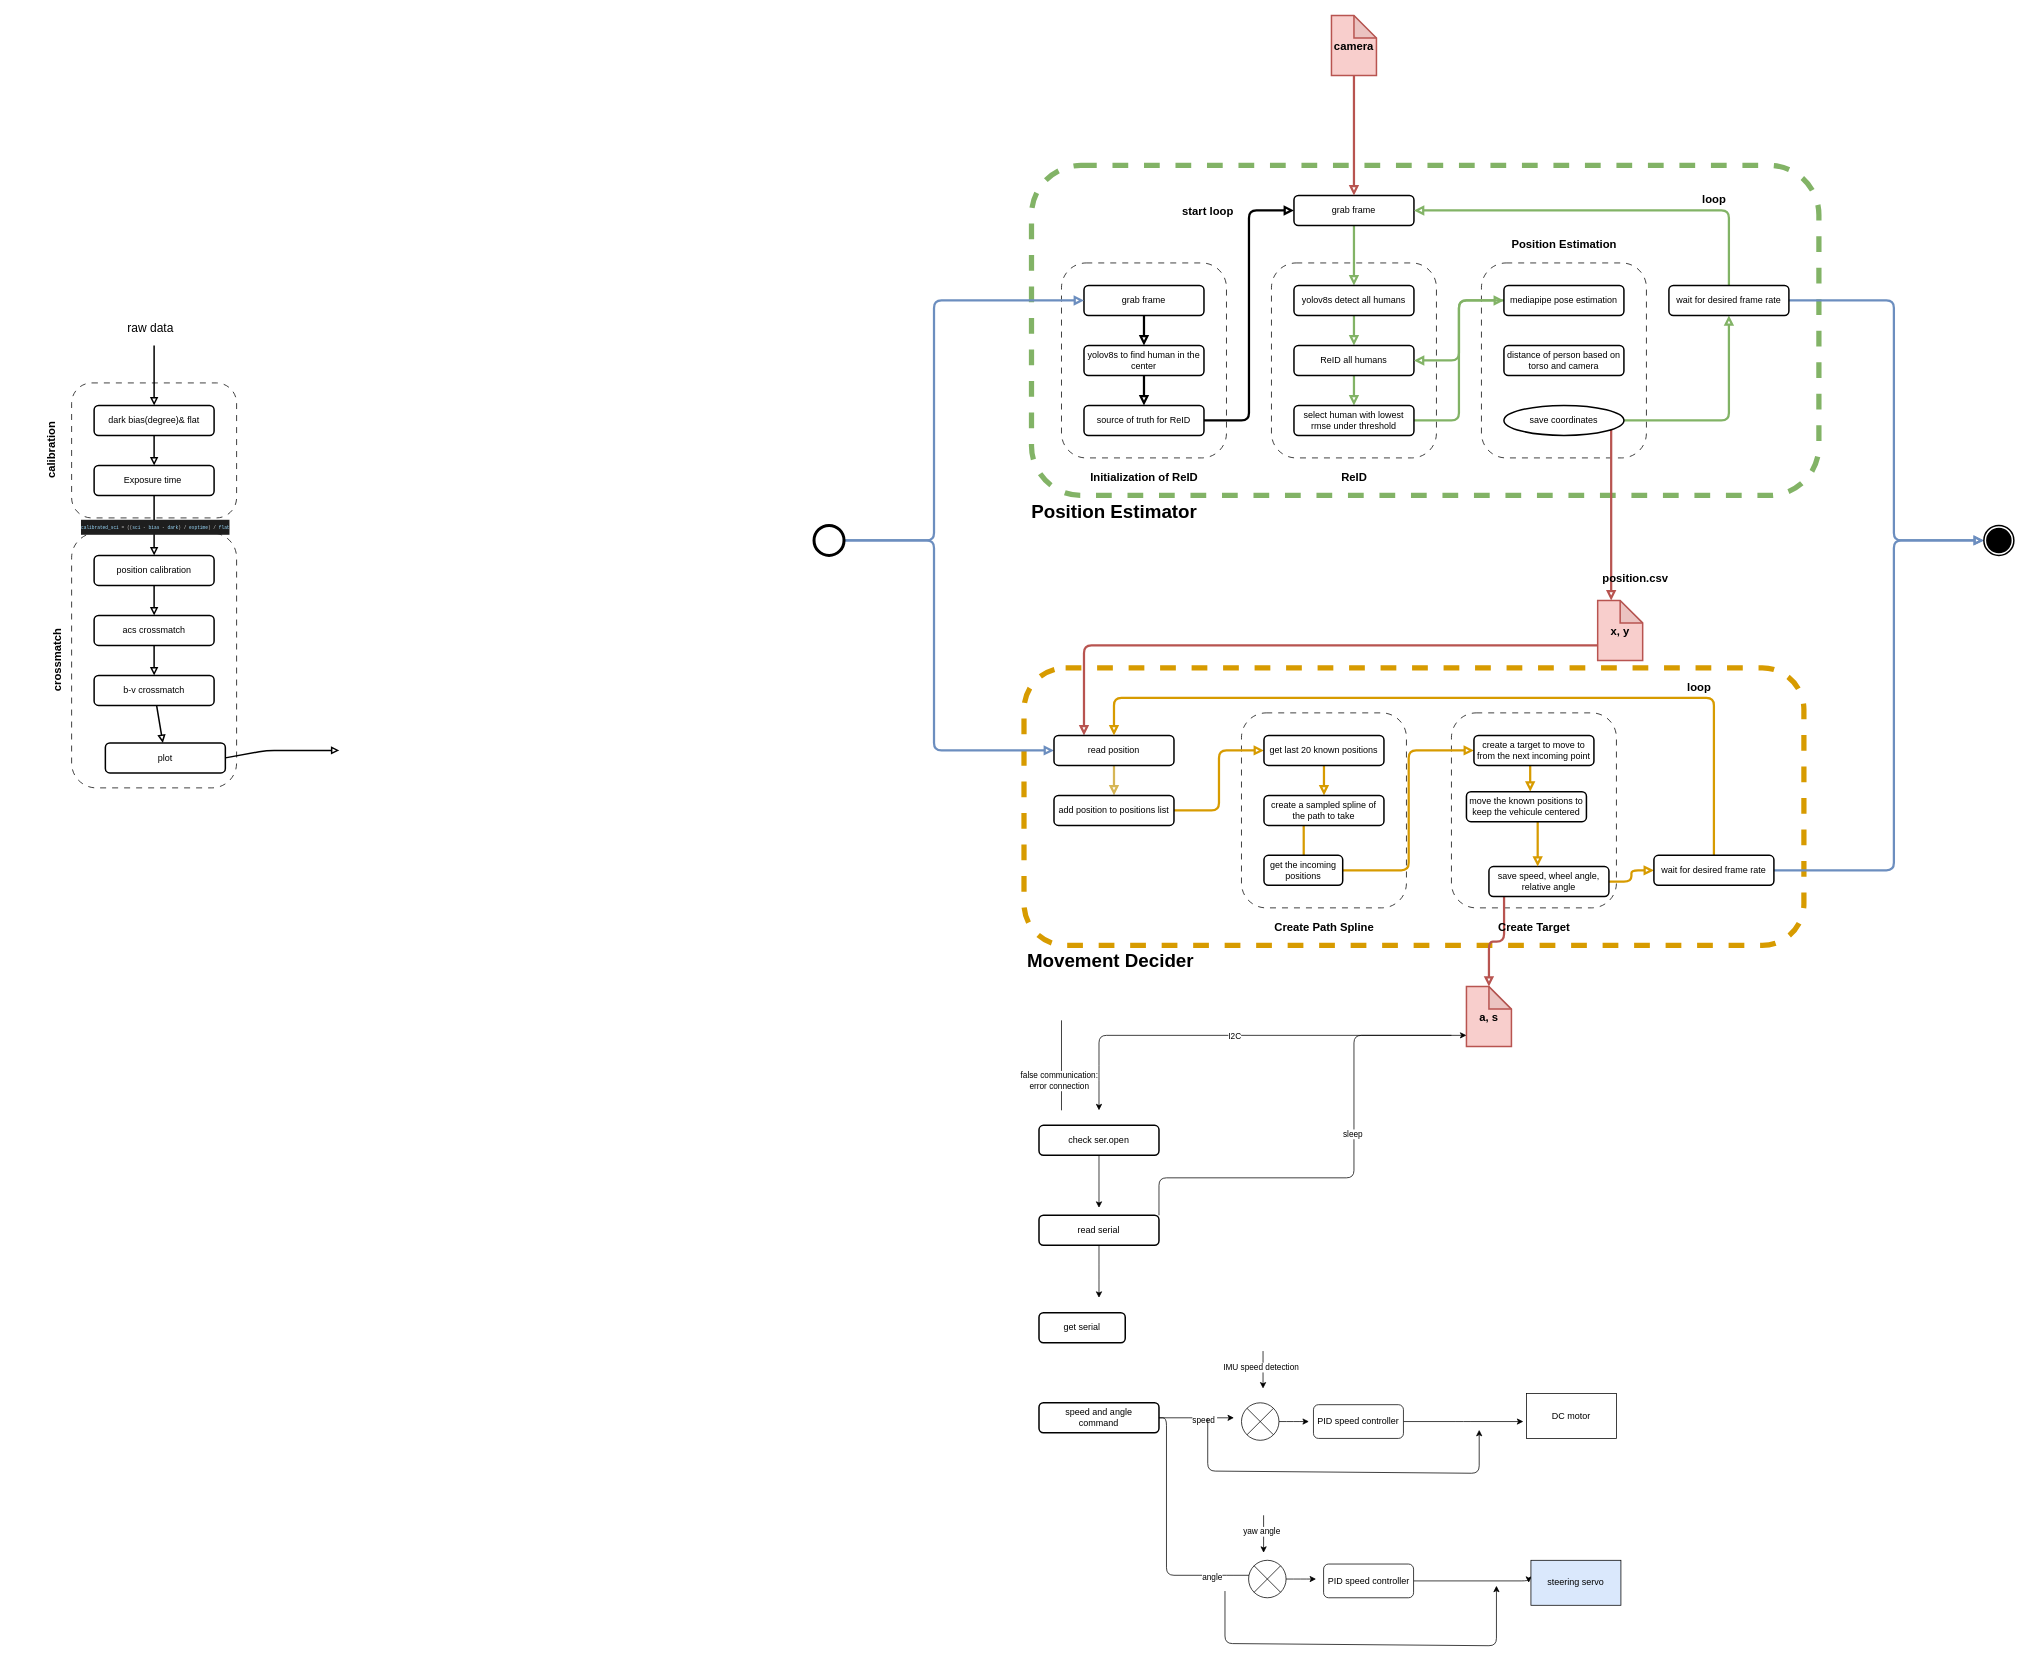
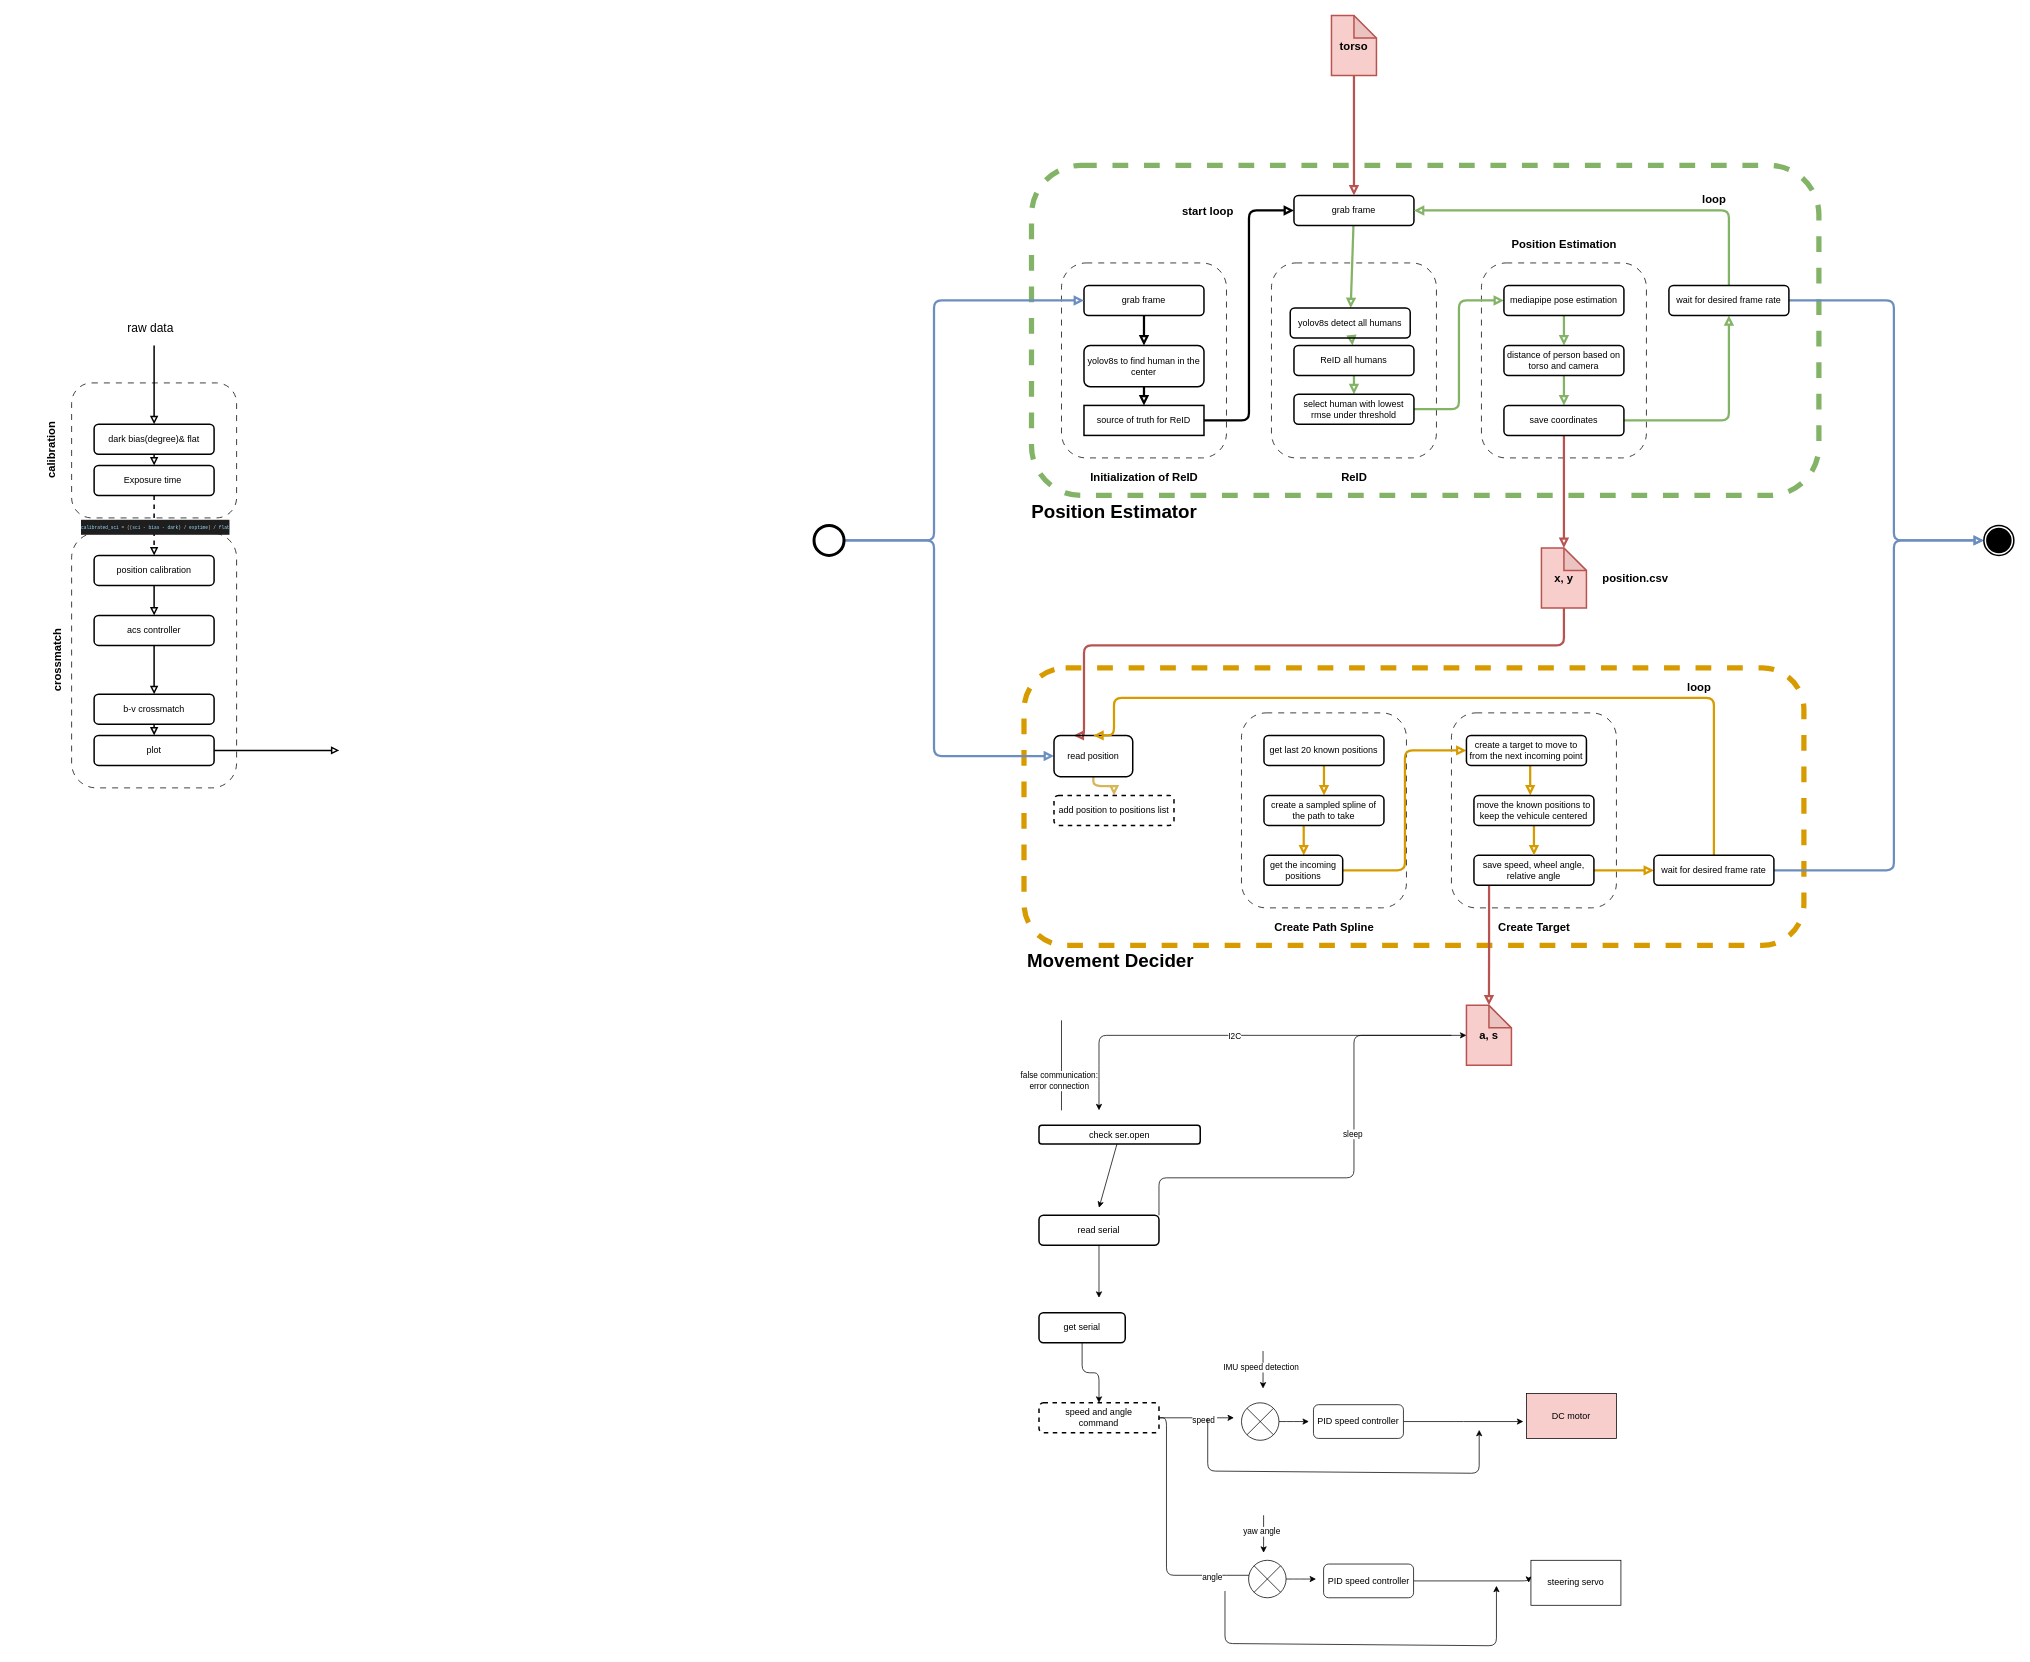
- <mxCell id="63" value="&lt;b&gt;&lt;font style=&quot;font-size: 15px;&quot;&gt;camera&lt;/font&gt;&lt;/b&gt;" style="shape=note;whiteSpace=wrap;html=1;backgroundOutline=1;darkOpacity=0.05;strokeWidth=2;fillColor=#f8cecc;strokeColor=#b85450;" parent="1" vertex="1"><mxGeometry x="1775" y="20" width="60" height="80" as="geometry" /></mxCell>
+ <mxCell id="63" value="&lt;b&gt;&lt;font style=&quot;font-size: 15px;&quot;&gt;torso&lt;/font&gt;&lt;/b&gt;" style="shape=note;whiteSpace=wrap;html=1;backgroundOutline=1;darkOpacity=0.05;strokeWidth=2;fillColor=#f8cecc;strokeColor=#b85450;" parent="1" vertex="1"><mxGeometry x="1775" y="20" width="60" height="80" as="geometry" /></mxCell>
- <mxCell id="39" value="yolov8s detect all humans" style="rounded=1;whiteSpace=wrap;html=1;fillColor=none;strokeWidth=2;" parent="1" vertex="1"><mxGeometry x="1725" y="380" width="160" height="40" as="geometry" /></mxCell>
+ <mxCell id="39" value="yolov8s detect all humans" style="rounded=1;whiteSpace=wrap;html=1;fillColor=none;strokeWidth=2;" parent="1" vertex="1"><mxGeometry x="1720" y="410" width="160" height="40" as="geometry" /></mxCell>
- <mxCell id="29" value="yolov8s to find human in the center" style="rounded=1;whiteSpace=wrap;html=1;fillColor=none;strokeWidth=2;" parent="1" vertex="1"><mxGeometry x="1445" y="460" width="160" height="40" as="geometry" /></mxCell>
+ <mxCell id="29" value="yolov8s to find human in the center" style="rounded=1;whiteSpace=wrap;html=1;fillColor=none;strokeWidth=2;" parent="1" vertex="1"><mxGeometry x="1445" y="460" width="160" height="55" as="geometry" /></mxCell>
- <mxCell id="45" style="edgeStyle=elbowEdgeStyle;html=1;strokeWidth=3;endArrow=block;endFill=0;fillColor=#d5e8d4;strokeColor=#82b366;" parent="1" source="46" target="41" edge="1"><mxGeometry relative="1" as="geometry" /></mxCell>
+ <mxCell id="45" style="edgeStyle=elbowEdgeStyle;html=1;strokeWidth=3;endArrow=block;endFill=0;fillColor=#d5e8d4;strokeColor=#82b366;" parent="1" source="46" target="48" edge="1"><mxGeometry relative="1" as="geometry" /></mxCell>
+ <mxCell id="47" style="edgeStyle=elbowEdgeStyle;html=1;strokeWidth=3;fontSize=15;endArrow=block;endFill=0;fillColor=#d5e8d4;strokeColor=#82b366;" parent="1" source="48" target="51" edge="1"><mxGeometry relative="1" as="geometry" /></mxCell>
- <mxCell id="12" value="dark bias(degree)&amp;amp; flat" style="rounded=1;whiteSpace=wrap;html=1;fillColor=none;strokeWidth=2;" parent="1" vertex="1"><mxGeometry x="125" y="540" width="160" height="40" as="geometry" /></mxCell>
+ <mxCell id="12" value="dark bias(degree)&amp;amp; flat" style="rounded=1;whiteSpace=wrap;html=1;fillColor=none;strokeWidth=2;" parent="1" vertex="1"><mxGeometry x="125" y="565" width="160" height="40" as="geometry" /></mxCell>
- <mxCell id="31" value="source of truth for ReID" style="rounded=1;whiteSpace=wrap;html=1;fillColor=none;strokeWidth=2;" parent="1" vertex="1"><mxGeometry x="1445" y="540" width="160" height="40" as="geometry" /></mxCell>
+ <mxCell id="31" value="source of truth for ReID" style="whiteSpace=wrap;html=1;fillColor=none;strokeWidth=2;rounded=0;" parent="1" vertex="1"><mxGeometry x="1445" y="540" width="160" height="40" as="geometry" /></mxCell>
- <mxCell id="43" value="select human with lowest rmse under threshold" style="rounded=1;whiteSpace=wrap;html=1;fillColor=none;strokeWidth=2;" parent="1" vertex="1"><mxGeometry x="1725" y="540" width="160" height="40" as="geometry" /></mxCell>
+ <mxCell id="43" value="select human with lowest rmse under threshold" style="rounded=1;whiteSpace=wrap;html=1;fillColor=none;strokeWidth=2;" parent="1" vertex="1"><mxGeometry x="1725" y="525" width="160" height="40" as="geometry" /></mxCell>
- <mxCell id="51" value="save coordinates" style="ellipse;whiteSpace=wrap;html=1;fillColor=none;strokeWidth=2;" parent="1" vertex="1"><mxGeometry x="2005" y="540" width="160" height="40" as="geometry" /></mxCell>
+ <mxCell id="51" value="save coordinates" style="rounded=1;whiteSpace=wrap;html=1;fillColor=none;strokeWidth=2;" parent="1" vertex="1"><mxGeometry x="2005" y="540" width="160" height="40" as="geometry" /></mxCell>
- <mxCell id="14" style="edgeStyle=none;html=1;strokeWidth=2;endArrow=block;endFill=0;" parent="1" source="15" target="17" edge="1"><mxGeometry relative="1" as="geometry" /></mxCell>
+ <mxCell id="14" style="edgeStyle=none;html=1;strokeWidth=2;endArrow=block;endFill=0;dashed=1;" parent="1" source="15" target="17" edge="1"><mxGeometry relative="1" as="geometry" /></mxCell>
- <mxCell id="19" value="acs crossmatch" style="rounded=1;whiteSpace=wrap;html=1;fillColor=none;strokeWidth=2;" parent="1" vertex="1"><mxGeometry x="125" y="820" width="160" height="40" as="geometry" /></mxCell>
+ <mxCell id="19" value="acs controller" style="rounded=1;whiteSpace=wrap;html=1;fillColor=none;strokeWidth=2;" parent="1" vertex="1"><mxGeometry x="125" y="820" width="160" height="40" as="geometry" /></mxCell>
- <mxCell id="53" value="&lt;b&gt;&lt;font style=&quot;font-size: 15px;&quot;&gt;x, y&lt;/font&gt;&lt;/b&gt;" style="shape=note;whiteSpace=wrap;html=1;backgroundOutline=1;darkOpacity=0.05;strokeWidth=2;fillColor=#f8cecc;strokeColor=#b85450;" parent="1" vertex="1"><mxGeometry x="2130" y="800" width="60" height="80" as="geometry" /></mxCell>
+ <mxCell id="53" value="&lt;b&gt;&lt;font style=&quot;font-size: 15px;&quot;&gt;x, y&lt;/font&gt;&lt;/b&gt;" style="shape=note;whiteSpace=wrap;html=1;backgroundOutline=1;darkOpacity=0.05;strokeWidth=2;fillColor=#f8cecc;strokeColor=#b85450;" parent="1" vertex="1"><mxGeometry x="2055" y="730" width="60" height="80" as="geometry" /></mxCell>
- <mxCell id="21" value="b-v crossmatch" style="rounded=1;whiteSpace=wrap;html=1;fillColor=none;strokeWidth=2;" parent="1" vertex="1"><mxGeometry x="125" y="900" width="160" height="40" as="geometry" /></mxCell>
+ <mxCell id="21" value="b-v crossmatch" style="rounded=1;whiteSpace=wrap;html=1;fillColor=none;strokeWidth=2;" parent="1" vertex="1"><mxGeometry x="125" y="925" width="160" height="40" as="geometry" /></mxCell>
- <mxCell id="66" value="read position" style="rounded=1;whiteSpace=wrap;html=1;fillColor=none;strokeWidth=2;" parent="1" vertex="1"><mxGeometry x="1405" y="980" width="160" height="40" as="geometry" /></mxCell>
+ <mxCell id="66" value="read position" style="rounded=1;whiteSpace=wrap;html=1;fillColor=none;strokeWidth=2;" parent="1" vertex="1"><mxGeometry x="1405" y="980" width="105" height="55" as="geometry" /></mxCell>
- <mxCell id="74" value="create a target to move to from the next incoming point" style="rounded=1;whiteSpace=wrap;html=1;fillColor=none;strokeWidth=2;" parent="1" vertex="1"><mxGeometry x="1965" y="980" width="160" height="40" as="geometry" /></mxCell>
+ <mxCell id="74" value="create a target to move to from the next incoming point" style="rounded=1;whiteSpace=wrap;html=1;fillColor=none;strokeWidth=2;" parent="1" vertex="1"><mxGeometry x="1955" y="980" width="160" height="40" as="geometry" /></mxCell>
- <mxCell id="23" value="plot" style="rounded=1;whiteSpace=wrap;html=1;fillColor=none;strokeWidth=2;" parent="1" vertex="1"><mxGeometry x="140" y="990" width="160" height="40" as="geometry" /></mxCell>
+ <mxCell id="23" value="plot" style="rounded=1;whiteSpace=wrap;html=1;fillColor=none;strokeWidth=2;" parent="1" vertex="1"><mxGeometry x="125" y="980" width="160" height="40" as="geometry" /></mxCell>
- <mxCell id="64" style="edgeStyle=orthogonalEdgeStyle;html=1;entryX=0;entryY=0.5;entryDx=0;entryDy=0;strokeWidth=3;fontSize=20;endArrow=block;endFill=0;exitX=1;exitY=0.5;exitDx=0;exitDy=0;fillColor=#ffe6cc;strokeColor=#d79b00;" parent="1" source="83" target="68" edge="1"><mxGeometry relative="1" as="geometry" /></mxCell>
- <mxCell id="79" value="move the known positions to keep the vehicule centered" style="rounded=1;whiteSpace=wrap;html=1;fillColor=none;strokeWidth=2;" parent="1" vertex="1"><mxGeometry x="1955" y="1055" width="160" height="40" as="geometry" /></mxCell>
+ <mxCell id="79" value="move the known positions to keep the vehicule centered" style="rounded=1;whiteSpace=wrap;html=1;fillColor=none;strokeWidth=2;" parent="1" vertex="1"><mxGeometry x="1965" y="1060" width="160" height="40" as="geometry" /></mxCell>
- <mxCell id="83" value="add position to positions list" style="rounded=1;whiteSpace=wrap;html=1;fillColor=none;strokeWidth=2;" parent="1" vertex="1"><mxGeometry x="1405" y="1060" width="160" height="40" as="geometry" /></mxCell>
+ <mxCell id="83" value="add position to positions list" style="rounded=1;whiteSpace=wrap;html=1;fillColor=none;strokeWidth=2;dashed=1;" parent="1" vertex="1"><mxGeometry x="1405" y="1060" width="160" height="40" as="geometry" /></mxCell>
- <mxCell id="69" style="edgeStyle=elbowEdgeStyle;html=1;strokeWidth=3;fontSize=20;endArrow=none;endFill=0;fillColor=#ffe6cc;strokeColor=#d79b00;" parent="1" source="70" target="72" edge="1"><mxGeometry relative="1" as="geometry" /></mxCell>
+ <mxCell id="69" style="edgeStyle=elbowEdgeStyle;html=1;strokeWidth=3;fontSize=20;endArrow=block;endFill=0;fillColor=#ffe6cc;strokeColor=#d79b00;" parent="1" source="70" target="72" edge="1"><mxGeometry relative="1" as="geometry" /></mxCell>
- <mxCell id="77" value="save speed, wheel angle, relative angle" style="rounded=1;whiteSpace=wrap;html=1;fillColor=none;strokeWidth=2;" parent="1" vertex="1"><mxGeometry x="1985" y="1155" width="160" height="40" as="geometry" /></mxCell>
+ <mxCell id="77" value="save speed, wheel angle, relative angle" style="rounded=1;whiteSpace=wrap;html=1;fillColor=none;strokeWidth=2;" parent="1" vertex="1"><mxGeometry x="1965" y="1140" width="160" height="40" as="geometry" /></mxCell>
- <mxCell id="89" value="&lt;b&gt;&lt;font style=&quot;font-size: 15px;&quot;&gt;a, s&lt;/font&gt;&lt;/b&gt;" style="shape=note;whiteSpace=wrap;html=1;backgroundOutline=1;darkOpacity=0.05;strokeWidth=2;fillColor=#f8cecc;strokeColor=#b85450;" parent="1" vertex="1"><mxGeometry x="1955" y="1315" width="60" height="80" as="geometry" /></mxCell>
+ <mxCell id="89" value="&lt;b&gt;&lt;font style=&quot;font-size: 15px;&quot;&gt;a, s&lt;/font&gt;&lt;/b&gt;" style="shape=note;whiteSpace=wrap;html=1;backgroundOutline=1;darkOpacity=0.05;strokeWidth=2;fillColor=#f8cecc;strokeColor=#b85450;" parent="1" vertex="1"><mxGeometry x="1955" y="1340" width="60" height="80" as="geometry" /></mxCell>
- <mxCell id="93" value="check ser.open" style="rounded=1;whiteSpace=wrap;html=1;fillColor=none;strokeWidth=2;" parent="1" vertex="1"><mxGeometry x="1385" y="1500" width="160" height="40" as="geometry" /></mxCell>
+ <mxCell id="93" value="check ser.open" style="rounded=1;whiteSpace=wrap;html=1;fillColor=none;strokeWidth=2;" parent="1" vertex="1"><mxGeometry x="1385" y="1500" width="215" height="25" as="geometry" /></mxCell>
+ <mxCell id="98" style="edgeStyle=orthogonalEdgeStyle;html=1;" parent="1" source="99" target="103" edge="1"><mxGeometry relative="1" as="geometry" /></mxCell>
- <mxCell id="111" value="DC motor" style="whiteSpace=wrap;html=1;" parent="1" vertex="1"><mxGeometry x="2035" y="1857.5" width="120" height="60" as="geometry" /></mxCell>
+ <mxCell id="111" value="DC motor" style="whiteSpace=wrap;html=1;fillColor=#f8cecc;" parent="1" vertex="1"><mxGeometry x="2035" y="1857.5" width="120" height="60" as="geometry" /></mxCell>
- <mxCell id="103" value="speed and angle&lt;br&gt;command" style="whiteSpace=wrap;html=1;fillColor=none;rounded=1;strokeWidth=2;" parent="1" vertex="1"><mxGeometry x="1385" y="1870" width="160" height="40" as="geometry" /></mxCell>
+ <mxCell id="103" value="speed and angle&lt;br&gt;command" style="whiteSpace=wrap;html=1;fillColor=none;rounded=1;strokeWidth=2;dashed=1;" parent="1" vertex="1"><mxGeometry x="1385" y="1870" width="160" height="40" as="geometry" /></mxCell>
- <mxCell id="119" value="steering servo" style="whiteSpace=wrap;html=1;fillColor=#dae8fc;" parent="1" vertex="1"><mxGeometry x="2041" y="2080" width="120" height="60" as="geometry" /></mxCell>
+ <mxCell id="119" value="steering servo" style="whiteSpace=wrap;html=1;" parent="1" vertex="1"><mxGeometry x="2041" y="2080" width="120" height="60" as="geometry" /></mxCell>
